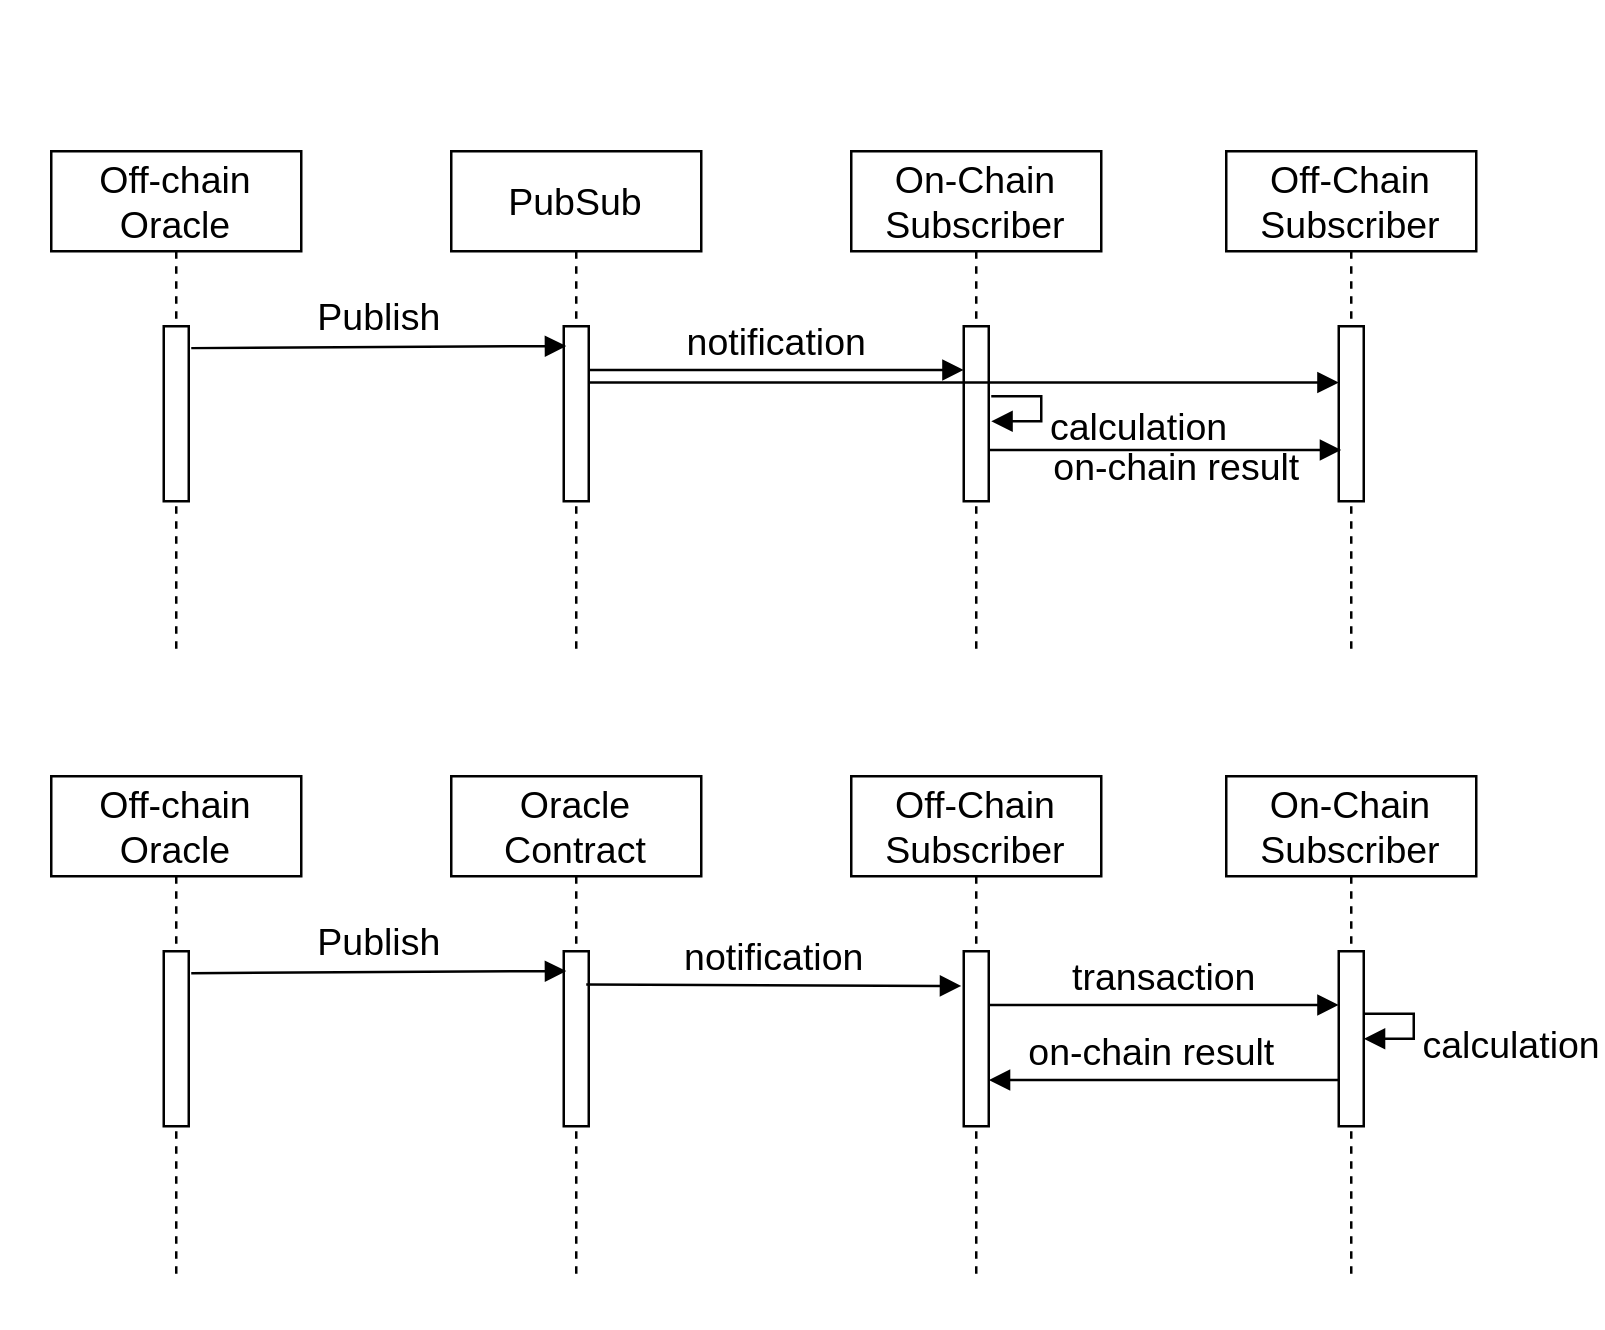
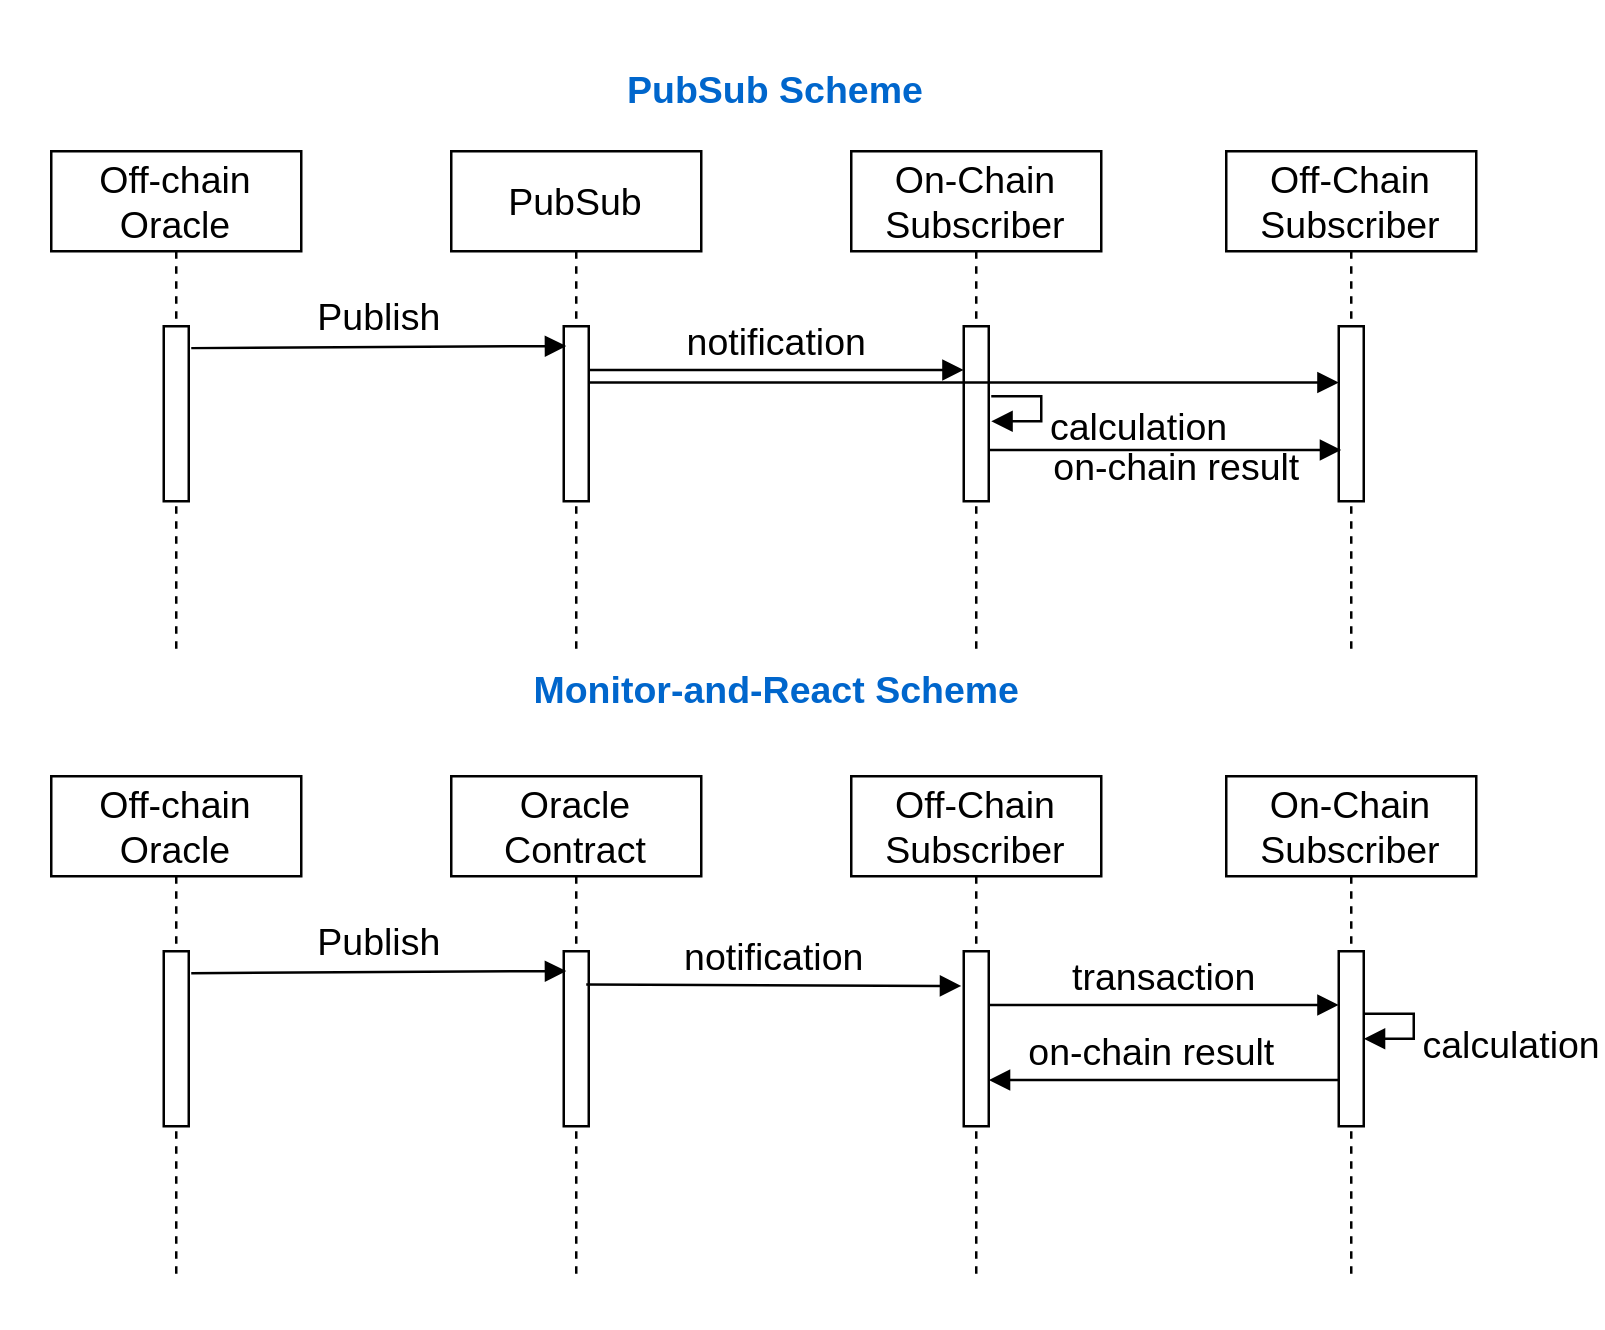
+ <mxCell id="28" value="PubSub Scheme" style="text;html=1;strokeColor=none;fillColor=none;align=center;verticalAlign=middle;whiteSpace=wrap;rounded=0;dashed=1;strokeWidth=3;fontSize=15;fontColor=#0066CC;fontStyle=1" parent="1" vertex="1"><mxGeometry x="235" y="20" width="150" height="30" as="geometry" /></mxCell>
+ <mxCell id="29" value="Monitor-and-React Scheme" style="text;html=1;strokeColor=none;fillColor=none;align=center;verticalAlign=middle;whiteSpace=wrap;rounded=0;dashed=1;strokeWidth=3;fontSize=15;fontColor=#0066CC;fontStyle=1" parent="1" vertex="1"><mxGeometry x="207.5" y="260" width="205" height="30" as="geometry" /></mxCell>
